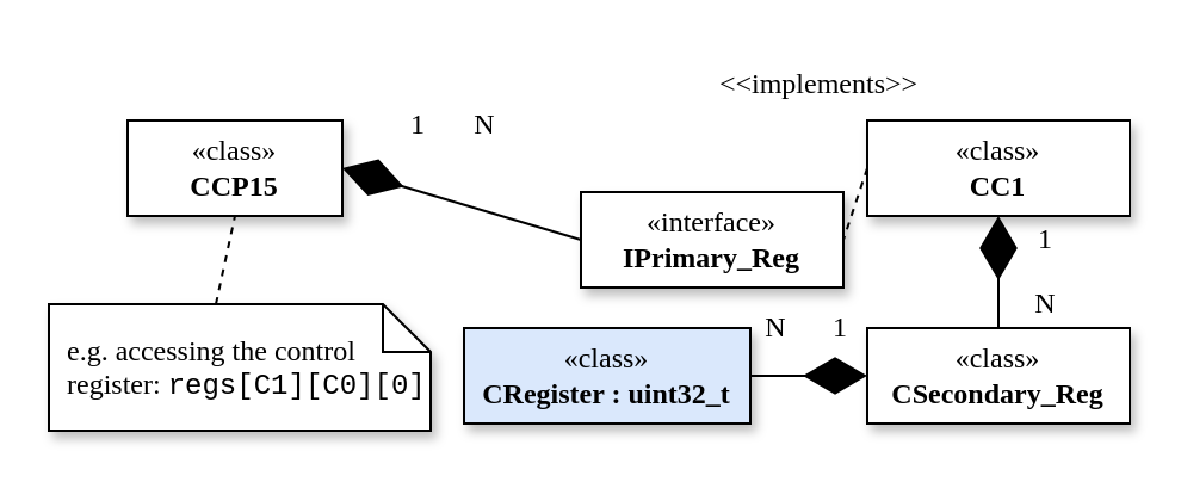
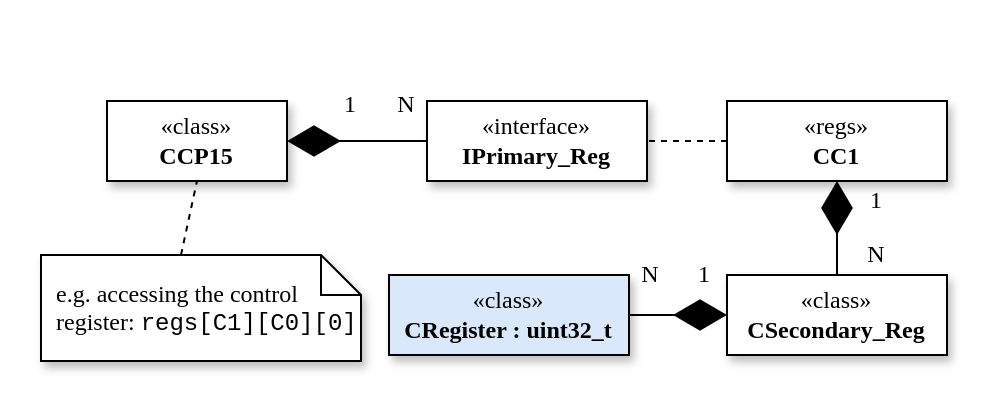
- <mxCell id="5" value="&amp;lt;&amp;lt;implements&amp;gt;&amp;gt;" style="text;html=1;strokeColor=none;fillColor=none;align=center;verticalAlign=middle;whiteSpace=wrap;rounded=0;fontFamily=Computer Modern;" vertex="1" parent="1"><mxGeometry x="313" y="20" width="60" height="30" as="geometry" /></mxCell>
- <mxCell id="4" value="«class»&lt;br&gt;&lt;b&gt;CC1&lt;/b&gt;" style="html=1;whiteSpace=wrap;fontFamily=Computer Modern;shadow=1;" vertex="1" parent="1"><mxGeometry x="363" y="50" width="110" height="40" as="geometry" /></mxCell>
+ <mxCell id="4" value="«regs»&lt;br&gt;&lt;b&gt;CC1&lt;/b&gt;" style="html=1;whiteSpace=wrap;fontFamily=Computer Modern;shadow=1;" vertex="1" parent="1"><mxGeometry x="363" y="50" width="110" height="40" as="geometry" /></mxCell>
- <mxCell id="3" value="«interface»&lt;br&gt;&lt;b&gt;IPrimary_Reg&lt;/b&gt;" style="html=1;whiteSpace=wrap;fontFamily=Computer Modern;shadow=1;" vertex="1" parent="1"><mxGeometry x="243" y="80" width="110" height="40" as="geometry" /></mxCell>
+ <mxCell id="3" value="«interface»&lt;br&gt;&lt;b&gt;IPrimary_Reg&lt;/b&gt;" style="html=1;whiteSpace=wrap;fontFamily=Computer Modern;shadow=1;" vertex="1" parent="1"><mxGeometry x="213" y="50" width="110" height="40" as="geometry" /></mxCell>
